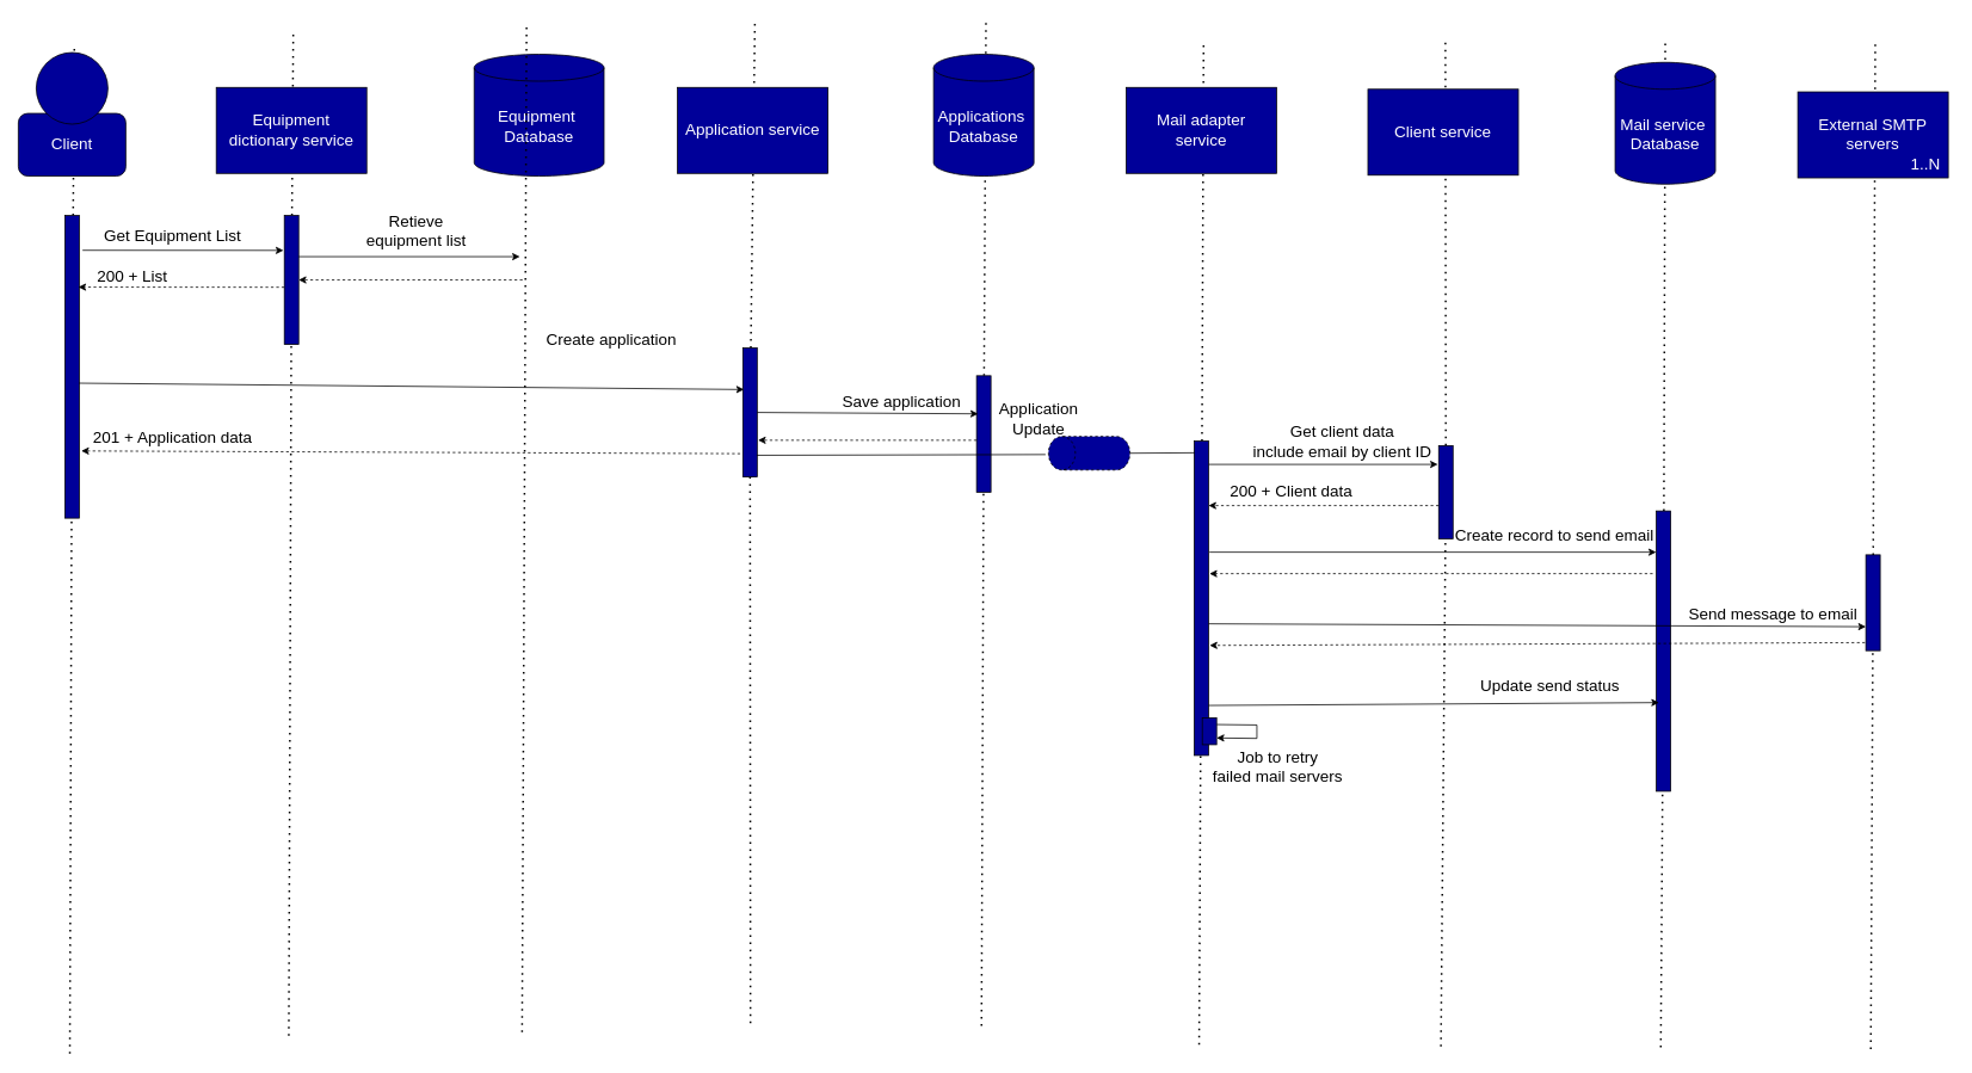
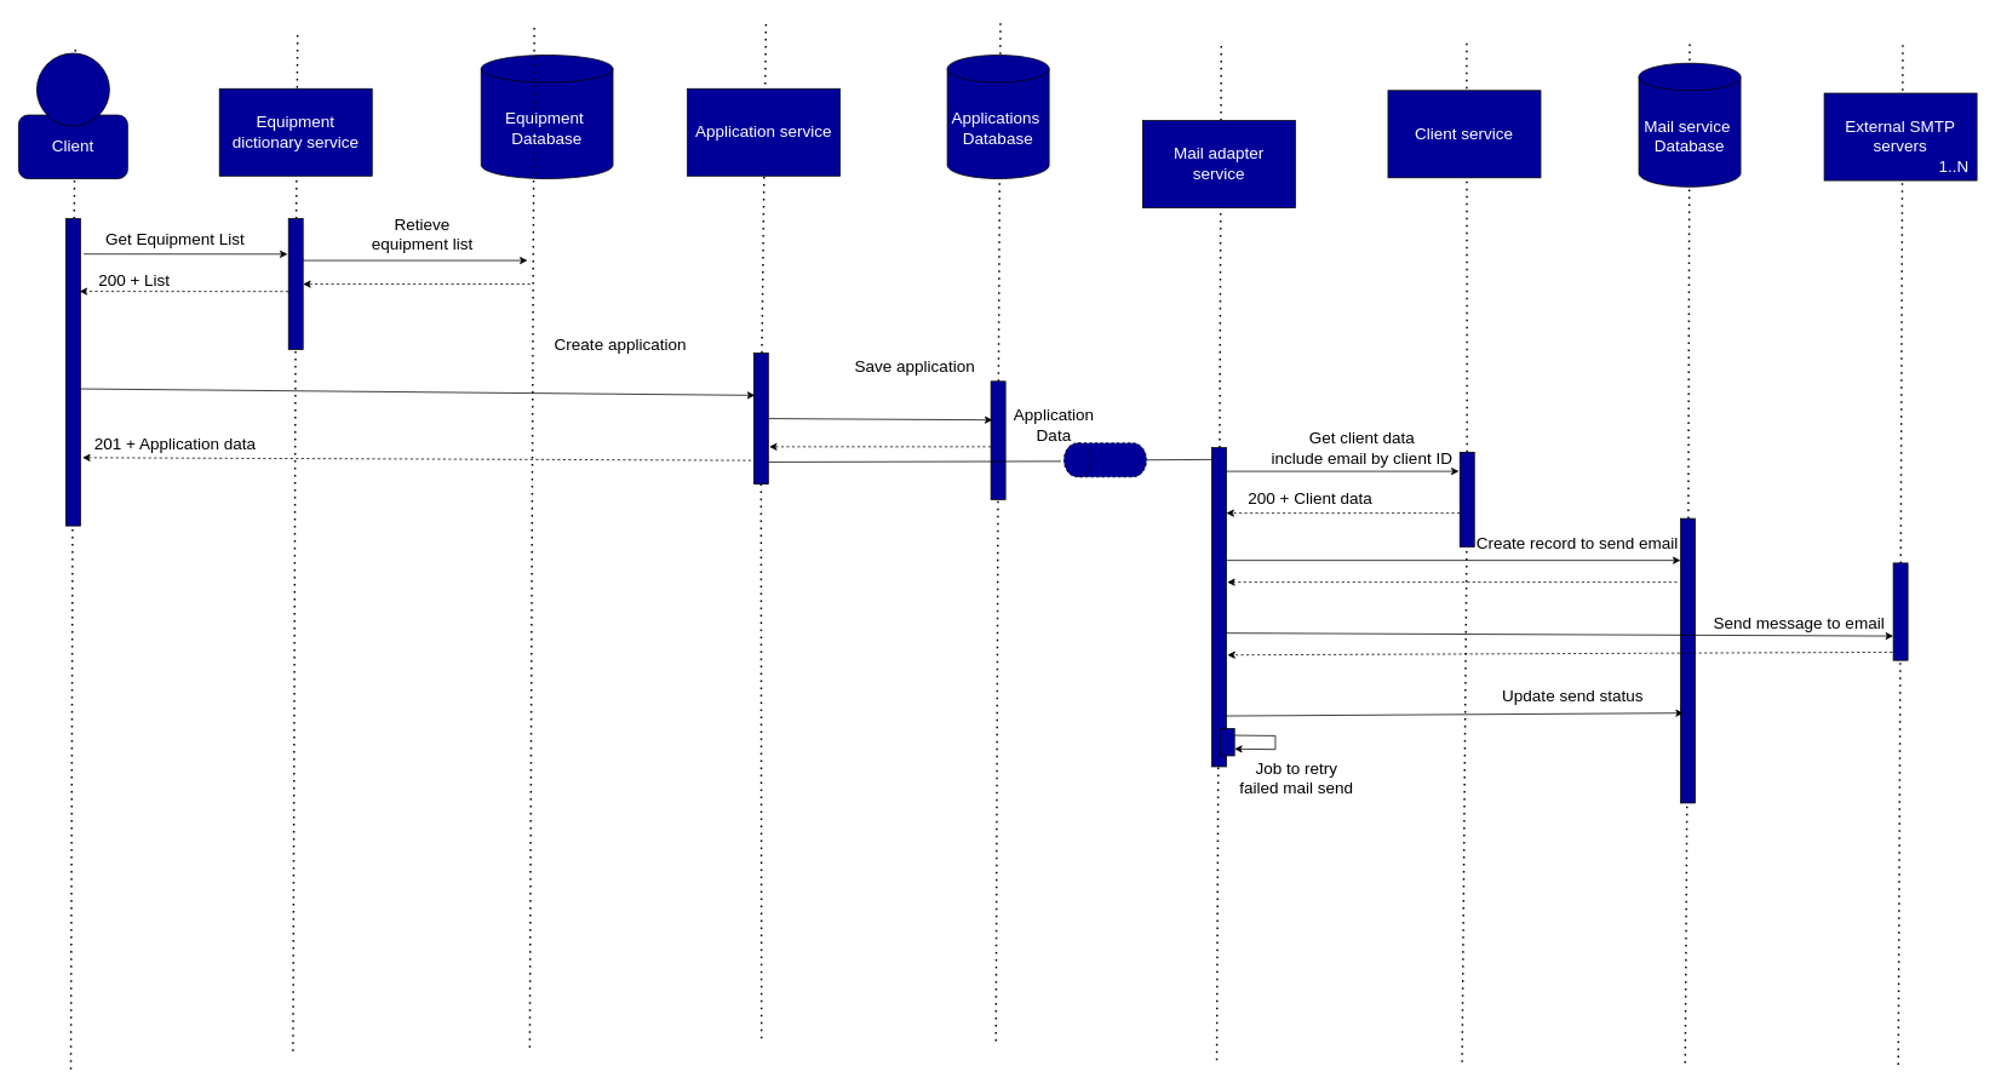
- <mxCell id="11" value="Mail adapter&lt;br&gt;service" style="rounded=0;whiteSpace=wrap;html=1;fontSize=18;fontColor=#FFFFFF;strokeColor=#000000;fillColor=#000099;" vertex="1" parent="1"><mxGeometry x="1257" y="97" width="168" height="96" as="geometry" /></mxCell>
+ <mxCell id="11" value="Mail adapter&lt;br&gt;service" style="rounded=0;whiteSpace=wrap;html=1;fontSize=18;fontColor=#FFFFFF;strokeColor=#000000;fillColor=#000099;" vertex="1" parent="1"><mxGeometry x="1257" y="132" width="168" height="96" as="geometry" /></mxCell>
- <mxCell id="33" value="&lt;font color=&quot;#000000&quot;&gt;Save application&lt;/font&gt;" style="text;html=1;align=center;verticalAlign=middle;resizable=0;points=[];autosize=1;strokeColor=none;fillColor=none;fontSize=18;fontColor=#FFFFFF;" vertex="1" parent="1"><mxGeometry x="931" y="431" width="150" height="34" as="geometry" /></mxCell>
+ <mxCell id="33" value="&lt;font color=&quot;#000000&quot;&gt;Save application&lt;/font&gt;" style="text;html=1;align=center;verticalAlign=middle;resizable=0;points=[];autosize=1;strokeColor=none;fillColor=none;fontSize=18;fontColor=#FFFFFF;" vertex="1" parent="1"><mxGeometry x="931" y="386" width="150" height="34" as="geometry" /></mxCell>
- <mxCell id="57" value="&lt;font color=&quot;#000000&quot;&gt;Application&lt;br&gt;Update&lt;/font&gt;" style="text;html=1;align=center;verticalAlign=middle;resizable=0;points=[];autosize=1;strokeColor=none;fillColor=none;fontSize=18;fontColor=#FFFFFF;" vertex="1" parent="1"><mxGeometry x="1106" y="440" width="106" height="55" as="geometry" /></mxCell>
+ <mxCell id="57" value="&lt;font color=&quot;#000000&quot;&gt;Application&lt;br&gt;Data&lt;/font&gt;" style="text;html=1;align=center;verticalAlign=middle;resizable=0;points=[];autosize=1;strokeColor=none;fillColor=none;fontSize=18;fontColor=#FFFFFF;" vertex="1" parent="1"><mxGeometry x="1106" y="440" width="106" height="55" as="geometry" /></mxCell>
- <mxCell id="70" value="&lt;font color=&quot;#000000&quot;&gt;Job to retry&lt;br&gt;failed mail servers&lt;/font&gt;" style="text;html=1;align=center;verticalAlign=middle;resizable=0;points=[];autosize=1;strokeColor=none;fillColor=none;fontSize=18;fontColor=#FFFFFF;" vertex="1" parent="1"><mxGeometry x="1354" y="828" width="143" height="55" as="geometry" /></mxCell>
+ <mxCell id="70" value="&lt;font color=&quot;#000000&quot;&gt;Job to retry&lt;br&gt;failed mail send&lt;/font&gt;" style="text;html=1;align=center;verticalAlign=middle;resizable=0;points=[];autosize=1;strokeColor=none;fillColor=none;fontSize=18;fontColor=#FFFFFF;" vertex="1" parent="1"><mxGeometry x="1354" y="828" width="143" height="55" as="geometry" /></mxCell>
